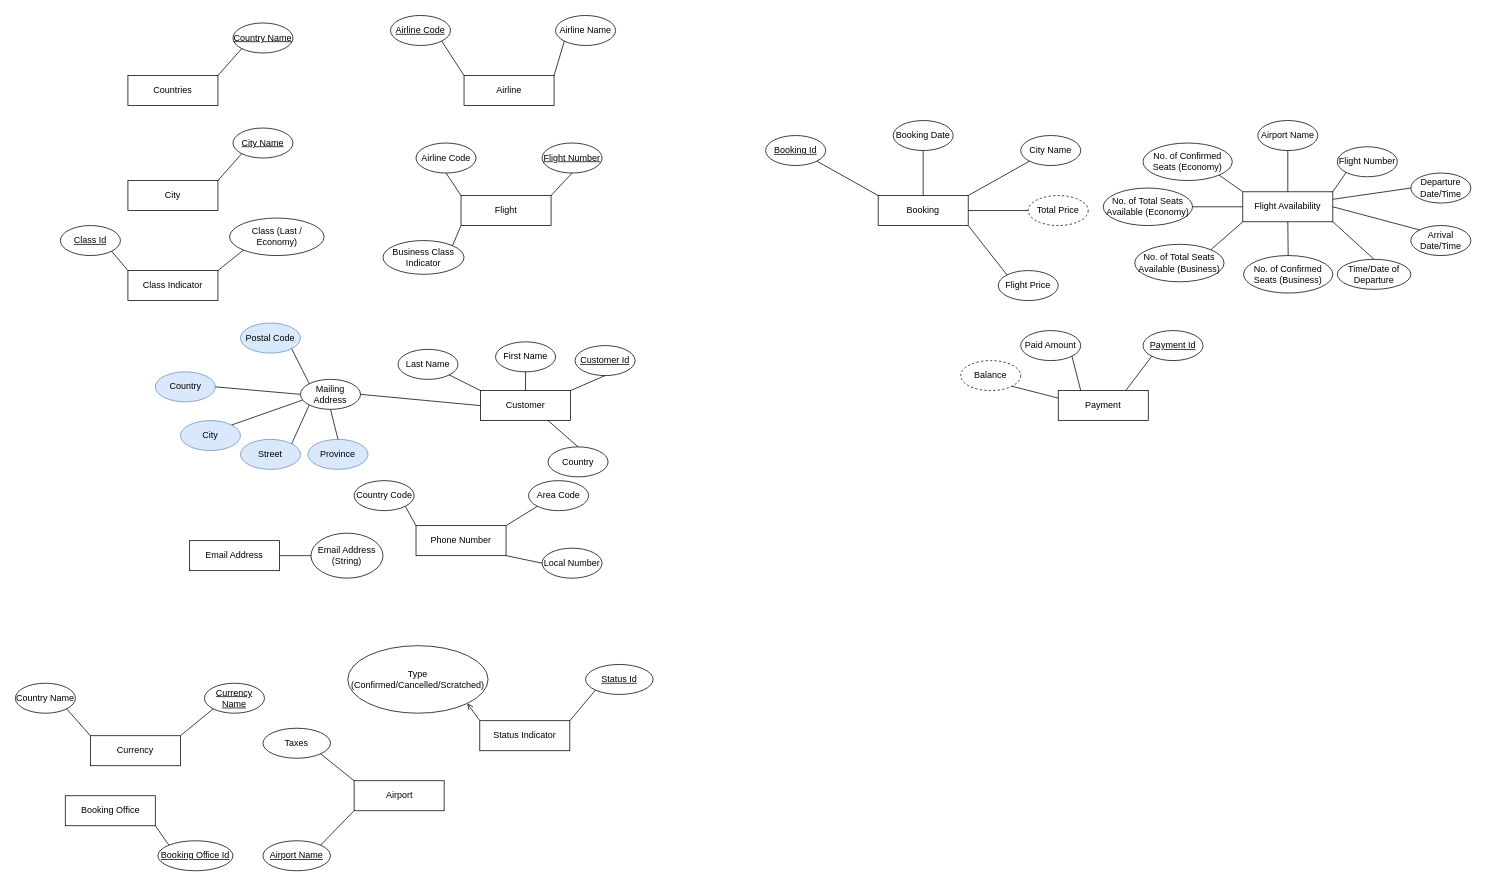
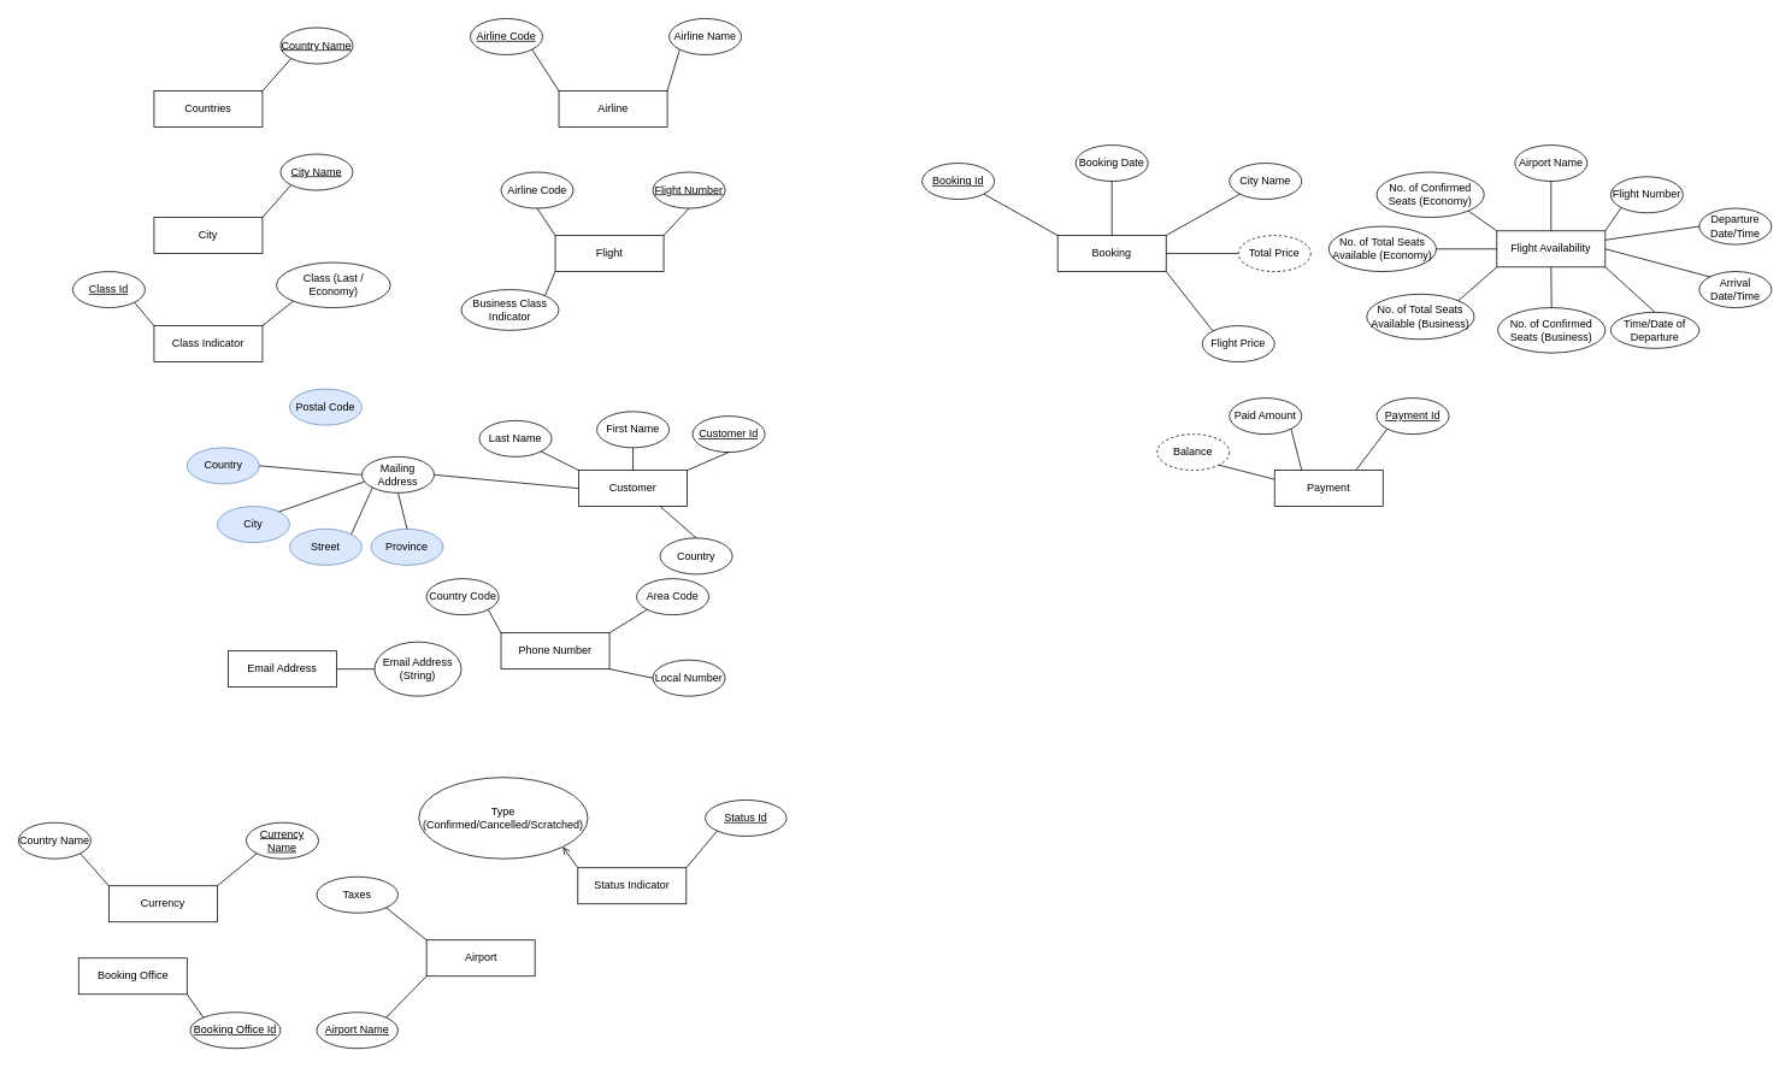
- <mxCell id="51" value="" style="endArrow=none;html=1;rounded=0;entryX=1;entryY=1;entryDx=0;entryDy=0;exitX=0;exitY=0;exitDx=0;exitDy=0;" parent="1" source="92" target="46" edge="1"><mxGeometry width="50" height="50" relative="1" as="geometry"><mxPoint x="200" y="750" as="sourcePoint" /><mxPoint x="320" y="700" as="targetPoint" /><Array as="points" /></mxGeometry></mxCell>
